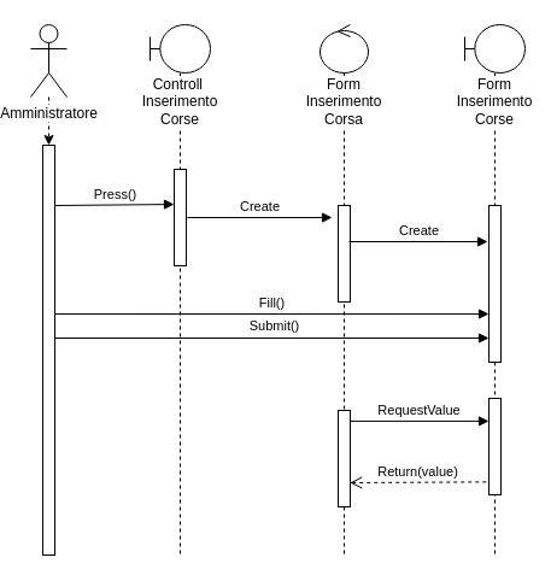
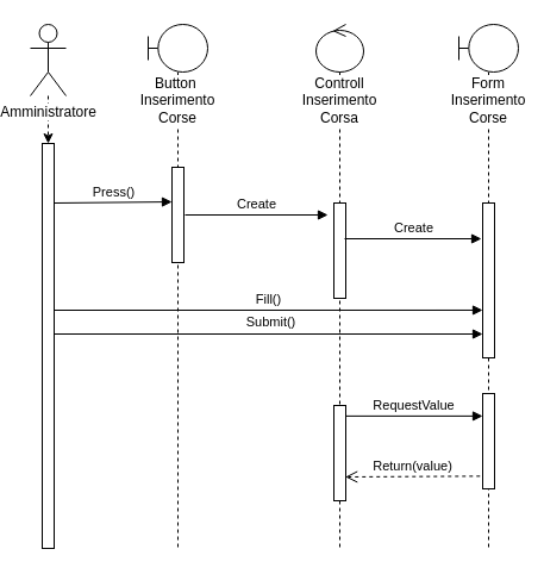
- <mxCell id="5" value="Controll&amp;nbsp;&lt;br&gt;Inserimento&lt;br&gt;Corse" style="shape=umlLifeline;participant=umlBoundary;perimeter=lifelinePerimeter;whiteSpace=wrap;html=1;container=1;collapsible=0;recursiveResize=0;verticalAlign=top;spacingTop=36;labelBackgroundColor=#ffffff;outlineConnect=0;size=40;" vertex="1" parent="1"><mxGeometry x="119" y="20" width="50" height="440" as="geometry" /></mxCell>
+ <mxCell id="5" value="Button&amp;nbsp;&lt;br&gt;Inserimento&lt;br&gt;Corse" style="shape=umlLifeline;participant=umlBoundary;perimeter=lifelinePerimeter;whiteSpace=wrap;html=1;container=1;collapsible=0;recursiveResize=0;verticalAlign=top;spacingTop=36;labelBackgroundColor=#ffffff;outlineConnect=0;size=40;" vertex="1" parent="1"><mxGeometry x="119" y="20" width="50" height="440" as="geometry" /></mxCell>
- <mxCell id="9" value="Form&lt;br&gt;Inserimento&lt;br&gt;Corsa" style="shape=umlLifeline;participant=umlControl;perimeter=lifelinePerimeter;whiteSpace=wrap;html=1;container=1;collapsible=0;recursiveResize=0;verticalAlign=top;spacingTop=36;labelBackgroundColor=#ffffff;outlineConnect=0;" vertex="1" parent="1"><mxGeometry x="260" y="20" width="40" height="440" as="geometry" /></mxCell>
+ <mxCell id="9" value="Controll&lt;br&gt;Inserimento&lt;br&gt;Corsa" style="shape=umlLifeline;participant=umlControl;perimeter=lifelinePerimeter;whiteSpace=wrap;html=1;container=1;collapsible=0;recursiveResize=0;verticalAlign=top;spacingTop=36;labelBackgroundColor=#ffffff;outlineConnect=0;" vertex="1" parent="1"><mxGeometry x="260" y="20" width="40" height="440" as="geometry" /></mxCell>
